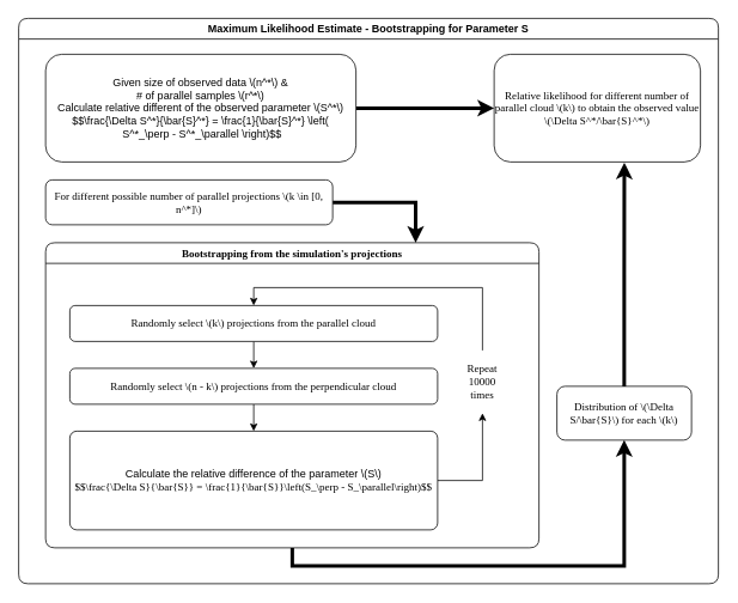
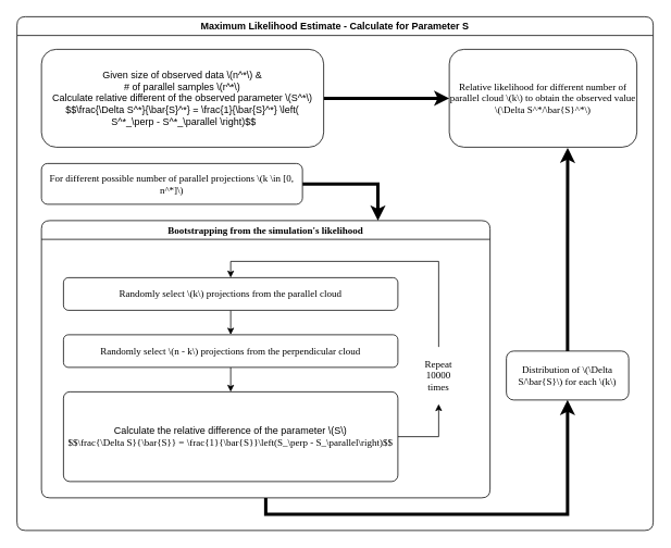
- <mxCell id="2" value="Maximum Likelihood Estimate - Bootstrapping for Parameter S" style="swimlane;rounded=1;fontSize=12;whiteSpace=wrap;" vertex="1" parent="1"><mxGeometry x="20" width="780" height="630" as="geometry" y="20" /></mxCell>
+ <mxCell id="2" value="Maximum Likelihood Estimate - Calculate for Parameter S" style="swimlane;rounded=1;fontSize=12;whiteSpace=wrap;" vertex="1" parent="1"><mxGeometry x="20" width="780" height="630" as="geometry" y="20" /></mxCell>
- <mxCell id="6" value="Bootstrapping from the simulation's projections" style="swimlane;rounded=1;fontFamily=Verdana;fontSize=12;fillColor=default;" vertex="1" parent="2"><mxGeometry x="30" y="250" width="550" height="340" as="geometry" /></mxCell>
+ <mxCell id="6" value="Bootstrapping from the simulation's likelihood" style="swimlane;rounded=1;fontFamily=Verdana;fontSize=12;fillColor=default;" vertex="1" parent="2"><mxGeometry x="30" y="250" width="550" height="340" as="geometry" /></mxCell>
- <mxCell id="14" value="Repeat 10000 times" style="text;html=1;strokeColor=none;fillColor=none;align=center;verticalAlign=middle;whiteSpace=wrap;rounded=0;fontFamily=Verdana;fontSize=12;" vertex="1" parent="6"><mxGeometry x="457" y="120" width="60" height="70" as="geometry" /></mxCell>
+ <mxCell id="14" value="Repeat 10000 times" style="text;html=1;strokeColor=none;fillColor=none;align=center;verticalAlign=middle;whiteSpace=wrap;rounded=0;fontFamily=Verdana;fontSize=12;" vertex="1" parent="6"><mxGeometry x="457" y="155" width="60" height="70" as="geometry" /></mxCell>
